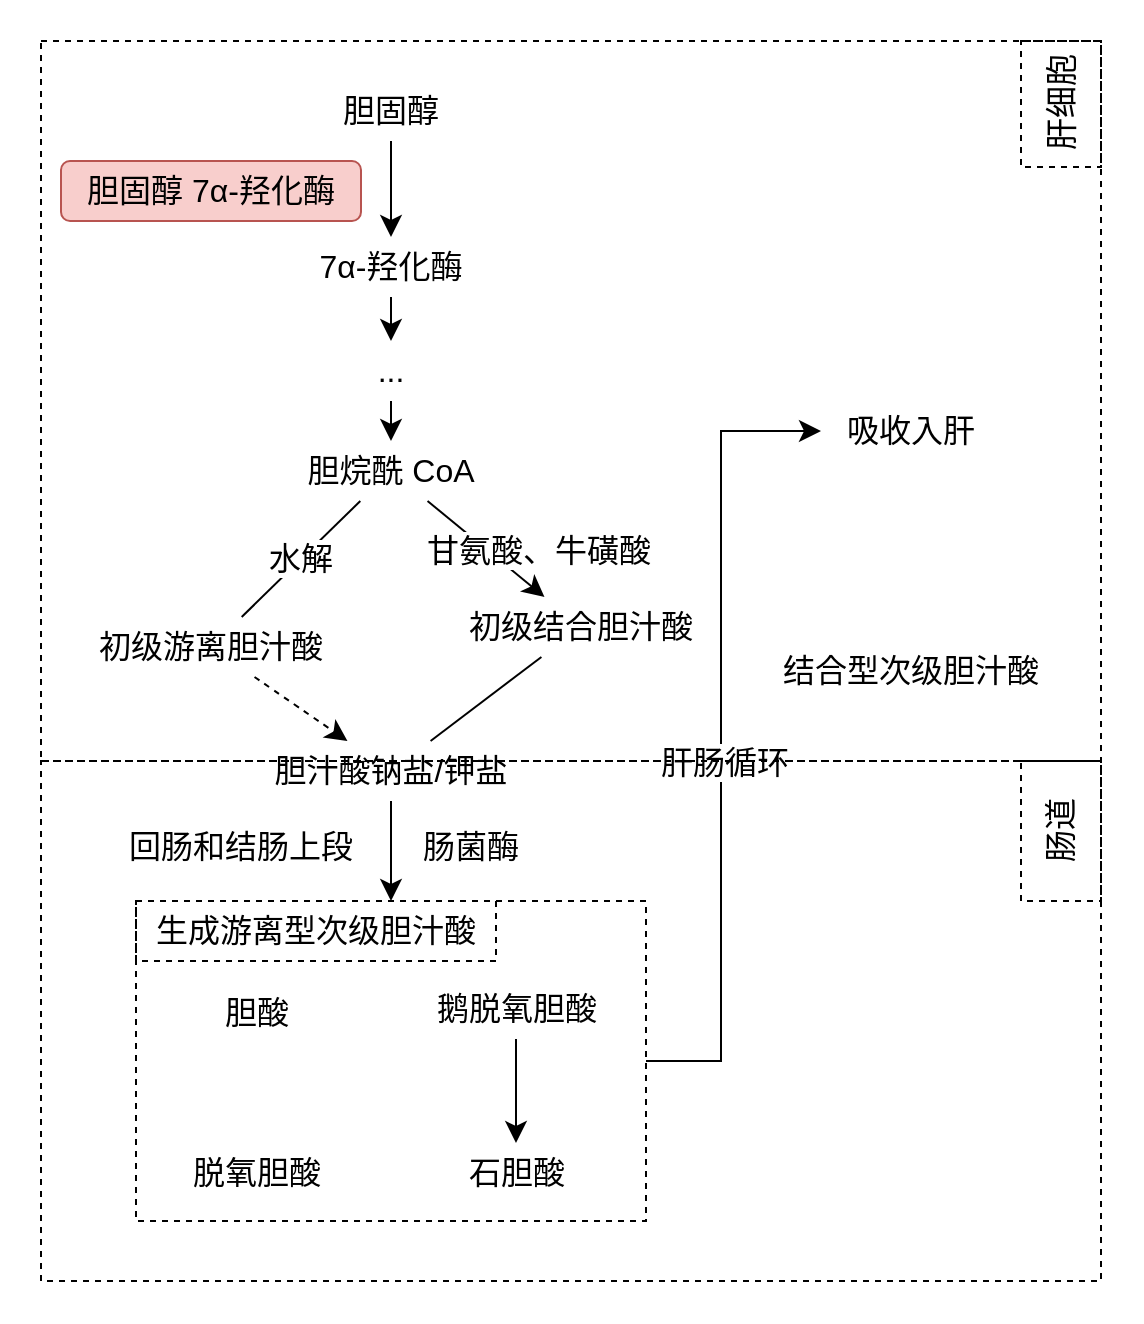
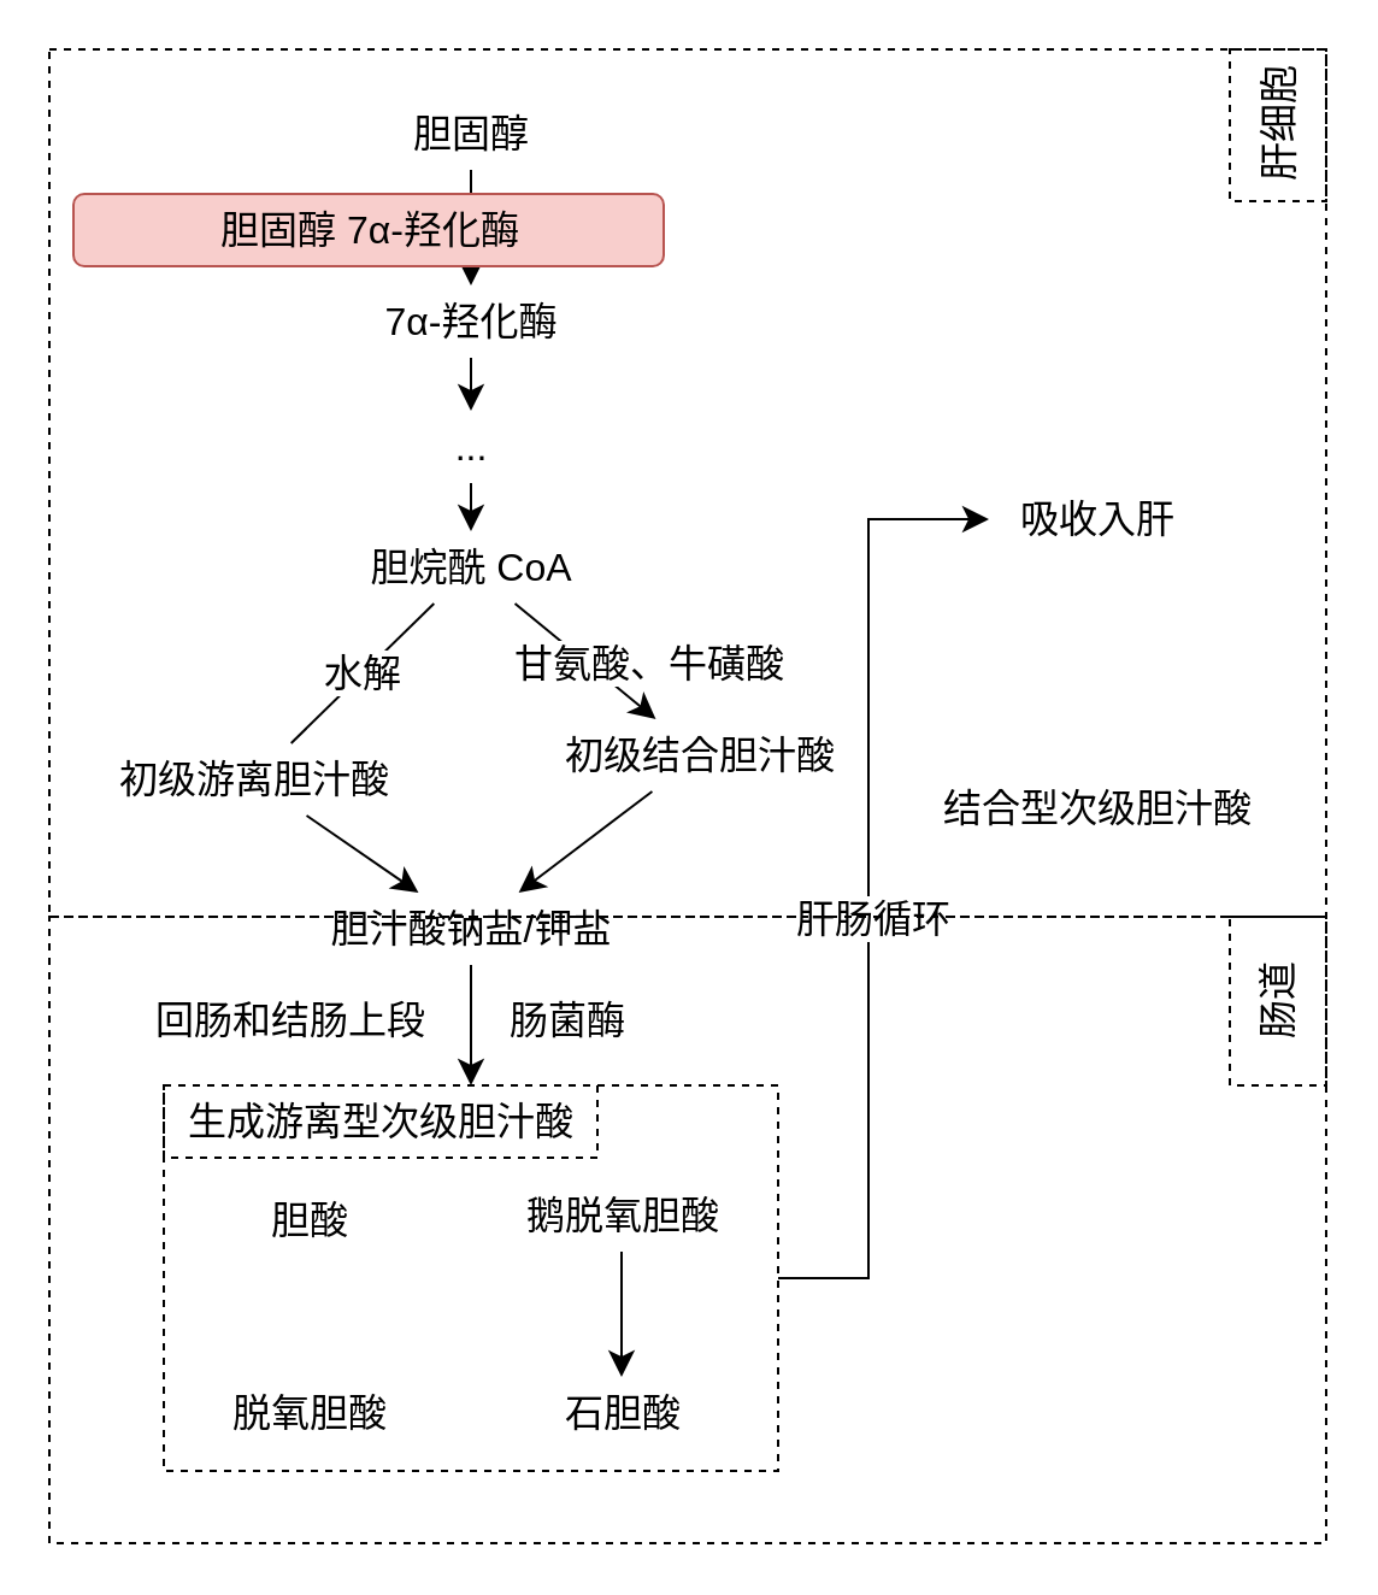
- <mxCell id="9" value="胆固醇 7α-羟化酶" style="text;html=1;align=center;verticalAlign=middle;resizable=0;points=[];autosize=1;strokeColor=#b85450;fillColor=#f8cecc;fontSize=16;rounded=1;" vertex="1" parent="1"><mxGeometry x="30" y="80" width="150" height="30" as="geometry" /></mxCell>
+ <mxCell id="9" value="胆固醇 7α-羟化酶" style="text;html=1;align=center;verticalAlign=middle;resizable=0;points=[];autosize=1;strokeColor=#b85450;fillColor=#f8cecc;fontSize=16;rounded=1;" vertex="1" parent="1"><mxGeometry x="30" y="80" width="245" height="30" as="geometry" /></mxCell>
- <mxCell id="17" value="" style="edgeStyle=none;curved=1;rounded=0;orthogonalLoop=1;jettySize=auto;html=1;fontSize=12;startSize=8;endSize=8;dashed=1;" edge="1" parent="1" source="18" target="22"><mxGeometry relative="1" as="geometry" /></mxCell>
+ <mxCell id="17" value="" style="edgeStyle=none;curved=1;rounded=0;orthogonalLoop=1;jettySize=auto;html=1;fontSize=12;startSize=8;endSize=8;" edge="1" parent="1" source="18" target="22"><mxGeometry relative="1" as="geometry" /></mxCell>
- <mxCell id="19" style="edgeStyle=none;curved=1;rounded=0;orthogonalLoop=1;jettySize=auto;html=1;fontSize=12;startSize=8;endSize=8;endArrow=none;" edge="1" parent="1" source="20" target="22"><mxGeometry relative="1" as="geometry" /></mxCell>
+ <mxCell id="19" style="edgeStyle=none;curved=1;rounded=0;orthogonalLoop=1;jettySize=auto;html=1;fontSize=12;startSize=8;endSize=8;" edge="1" parent="1" source="20" target="22"><mxGeometry relative="1" as="geometry" /></mxCell>
